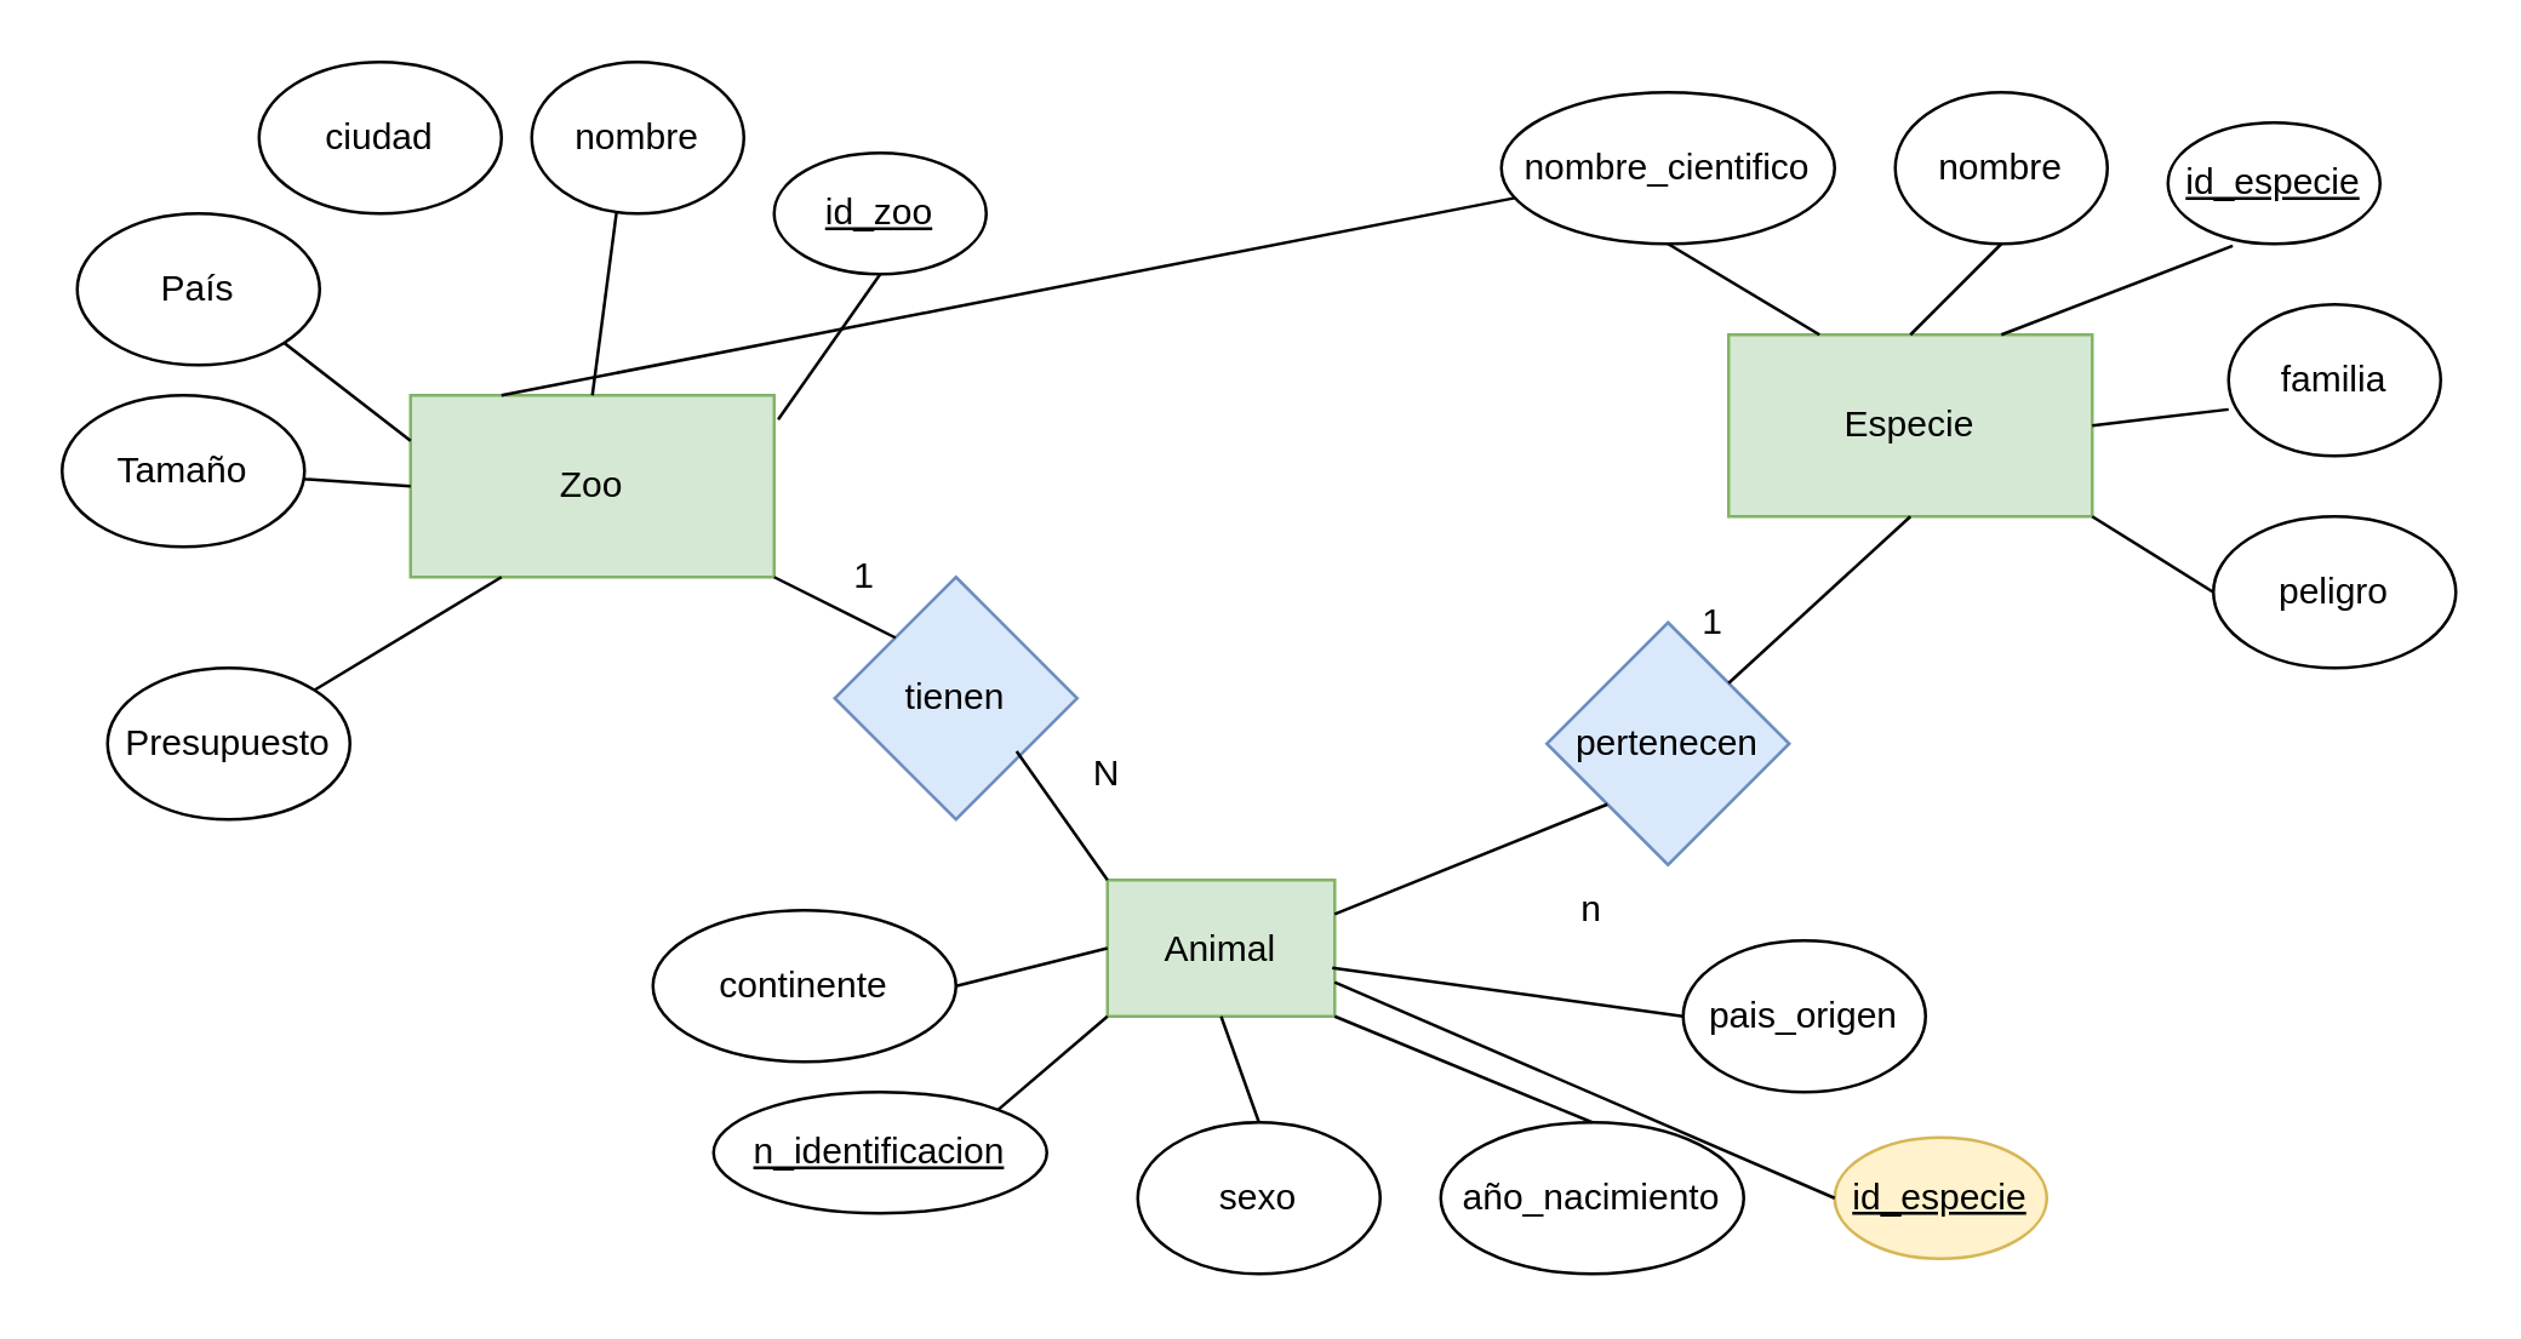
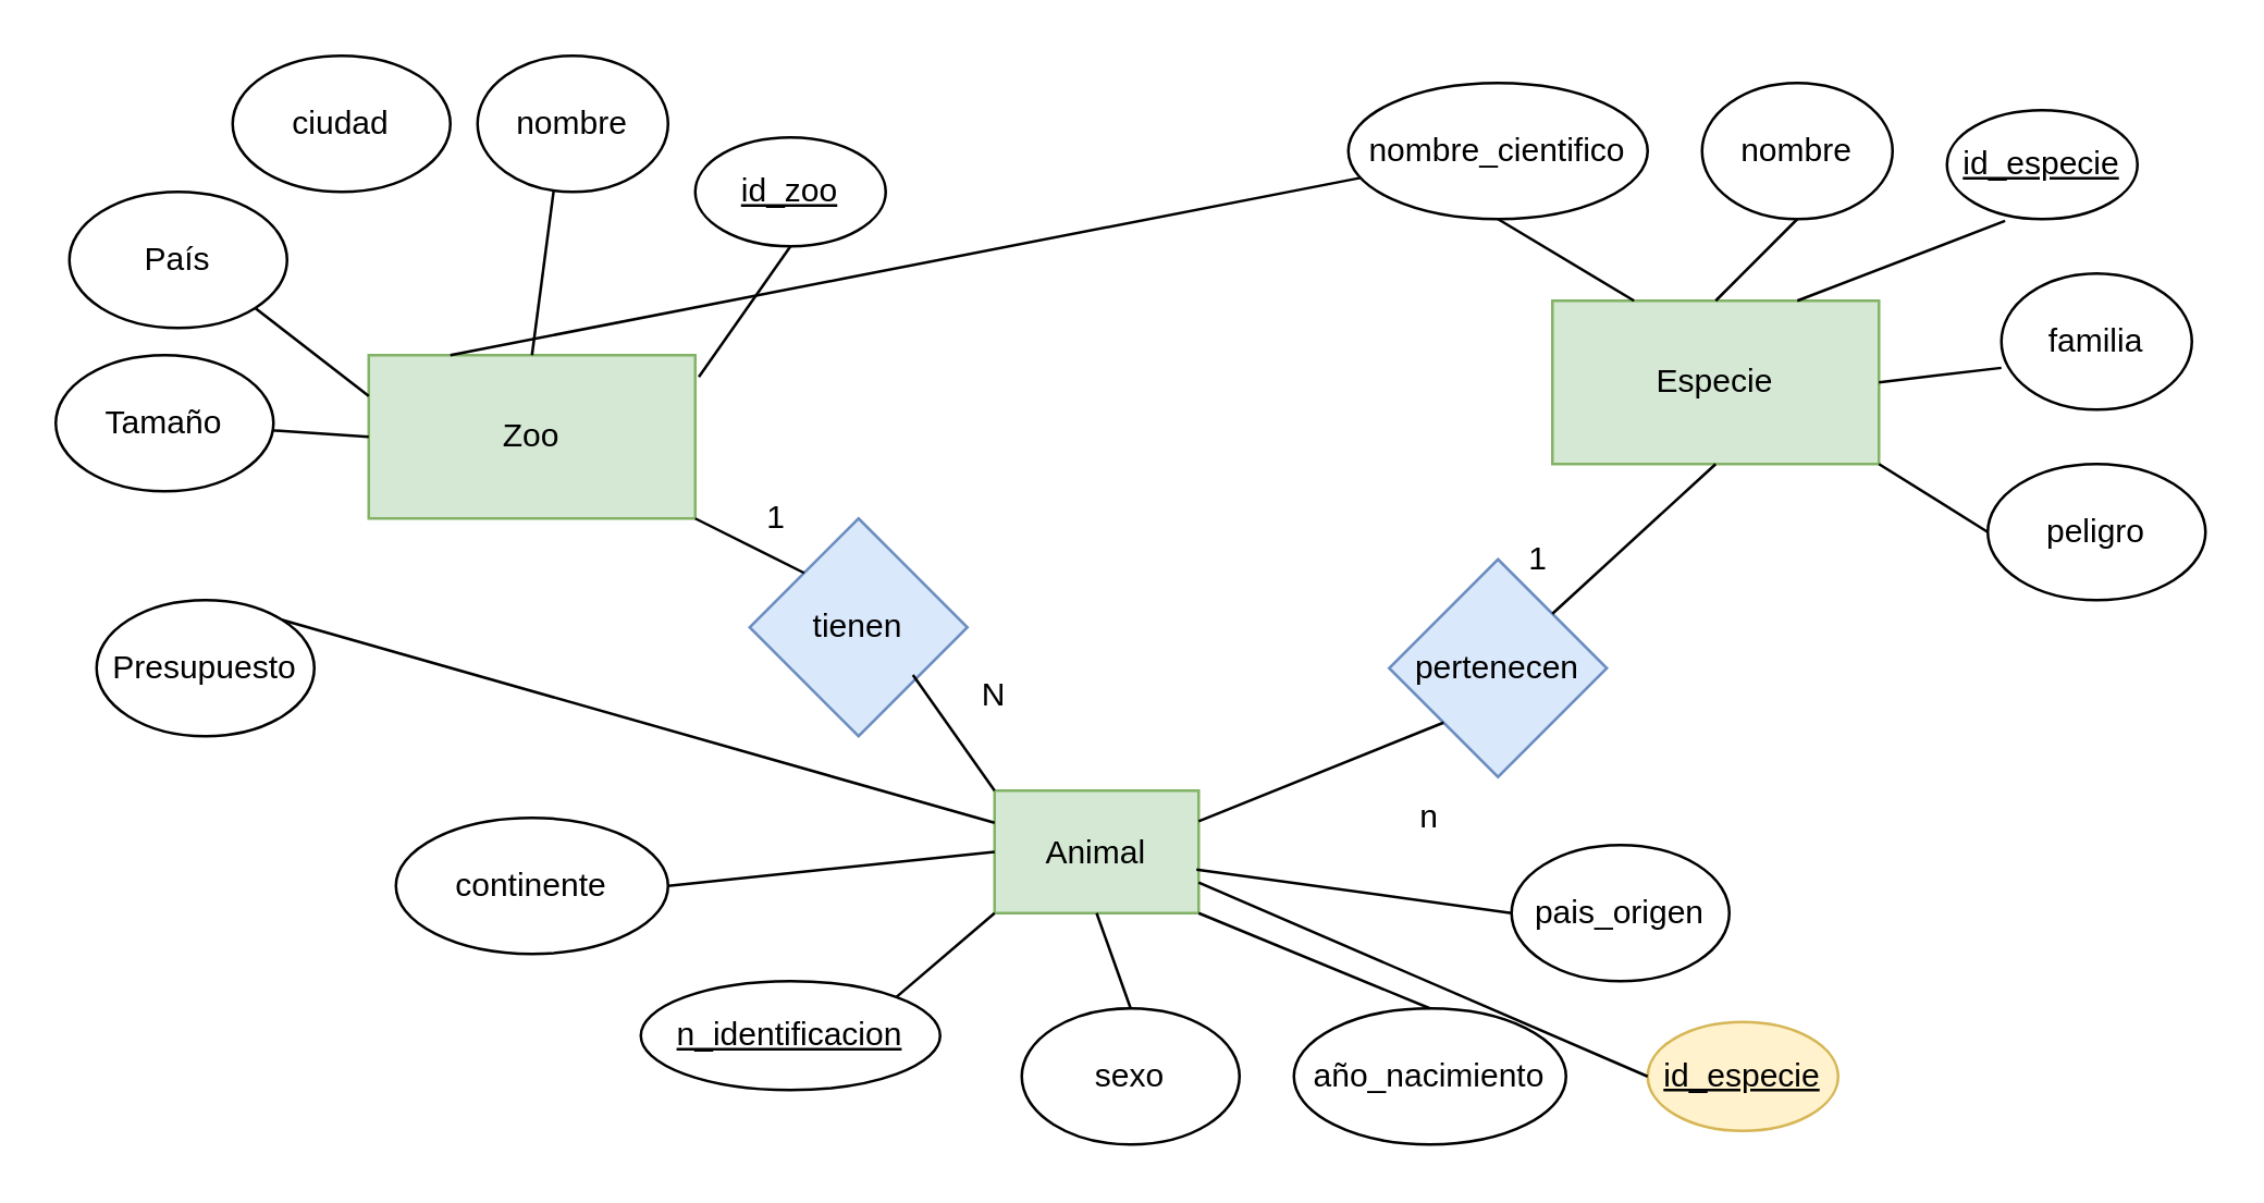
- <mxCell id="41" value="" style="endArrow=none;html=1;rounded=0;exitX=1;exitY=0;exitDx=0;exitDy=0;entryX=0.25;entryY=1;entryDx=0;entryDy=0;" edge="1" parent="1" source="10" target="2"><mxGeometry width="50" height="50" relative="1" as="geometry"><mxPoint x="405" y="270" as="sourcePoint" /><mxPoint x="455" y="220" as="targetPoint" /></mxGeometry></mxCell>
+ <mxCell id="41" value="" style="endArrow=none;html=1;rounded=0;exitX=1;exitY=0;exitDx=0;exitDy=0;" edge="1" parent="1" source="10" target="4"><mxGeometry width="50" height="50" relative="1" as="geometry"><mxPoint x="405" y="270" as="sourcePoint" /><mxPoint x="455" y="220" as="targetPoint" /></mxGeometry></mxCell>
- <mxCell id="20" value="continente" style="ellipse;whiteSpace=wrap;html=1;" vertex="1" parent="1"><mxGeometry x="215" y="300" width="100" height="50" as="geometry" /></mxCell>
+ <mxCell id="20" value="continente" style="ellipse;whiteSpace=wrap;html=1;" vertex="1" parent="1"><mxGeometry x="145" y="300" width="100" height="50" as="geometry" /></mxCell>
